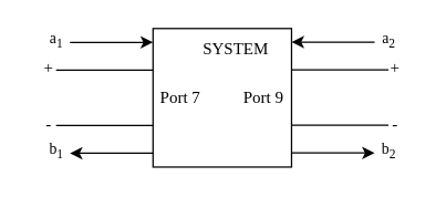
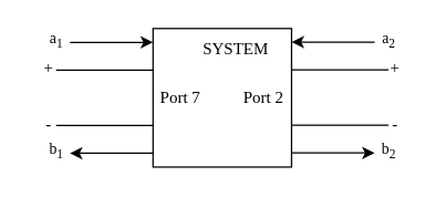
- <mxCell id="11" value="&lt;font face=&quot;Times New Roman&quot;&gt;Port 9&lt;br&gt;&lt;/font&gt;" style="text;html=1;align=center;verticalAlign=middle;whiteSpace=wrap;rounded=0;" vertex="1" parent="1"><mxGeometry x="160" y="55" width="60" height="30" as="geometry" /></mxCell>
+ <mxCell id="11" value="&lt;font face=&quot;Times New Roman&quot;&gt;Port 2&lt;br&gt;&lt;/font&gt;" style="text;html=1;align=center;verticalAlign=middle;whiteSpace=wrap;rounded=0;" vertex="1" parent="1"><mxGeometry x="160" y="55" width="60" height="30" as="geometry" /></mxCell>
